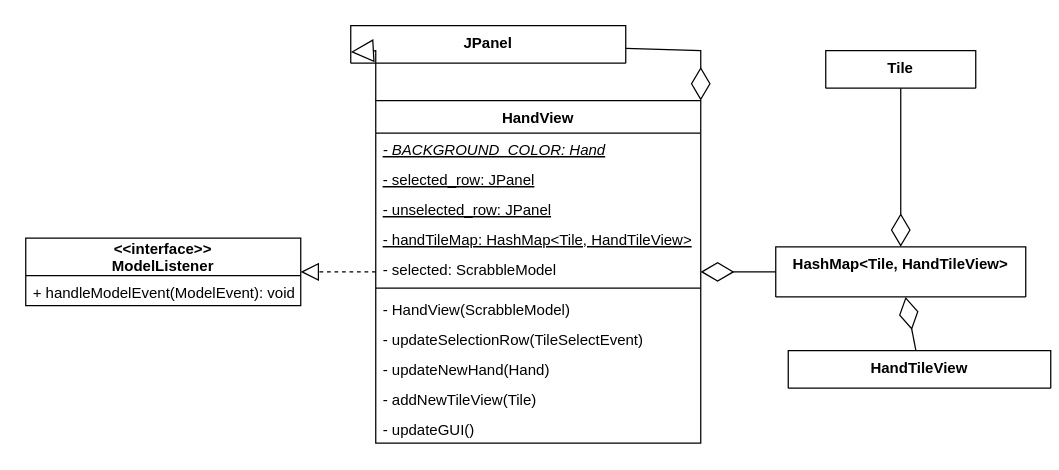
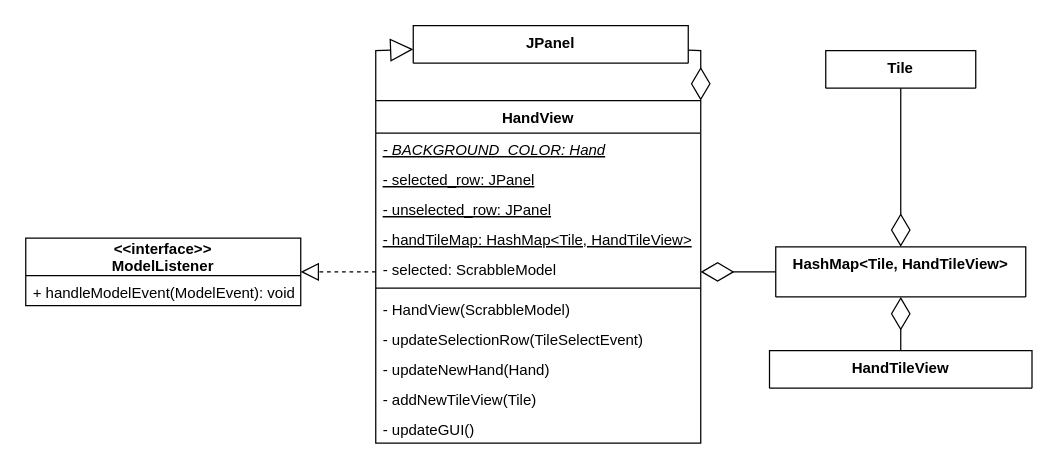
- <mxCell id="17" value="JPanel" style="swimlane;fontStyle=1;align=center;verticalAlign=top;childLayout=stackLayout;horizontal=1;startSize=40;horizontalStack=0;resizeParent=1;resizeParentMax=0;resizeLast=0;collapsible=1;marginBottom=0;" parent="1" vertex="1"><mxGeometry x="280" y="20" width="220" height="30" as="geometry" /></mxCell>
+ <mxCell id="17" value="JPanel" style="swimlane;fontStyle=1;align=center;verticalAlign=top;childLayout=stackLayout;horizontal=1;startSize=40;horizontalStack=0;resizeParent=1;resizeParentMax=0;resizeLast=0;collapsible=1;marginBottom=0;" parent="1" vertex="1"><mxGeometry x="330" y="20" width="220" height="30" as="geometry" /></mxCell>
- <mxCell id="20" value="HandTileView" style="swimlane;fontStyle=1;align=center;verticalAlign=top;childLayout=stackLayout;horizontal=1;startSize=30;horizontalStack=0;resizeParent=1;resizeParentMax=0;resizeLast=0;collapsible=1;marginBottom=0;" parent="1" vertex="1"><mxGeometry x="630" y="280" width="210" height="30" as="geometry" /></mxCell>
+ <mxCell id="20" value="HandTileView" style="swimlane;fontStyle=1;align=center;verticalAlign=top;childLayout=stackLayout;horizontal=1;startSize=30;horizontalStack=0;resizeParent=1;resizeParentMax=0;resizeLast=0;collapsible=1;marginBottom=0;" parent="1" vertex="1"><mxGeometry x="615" y="280" width="210" height="30" as="geometry" /></mxCell>
